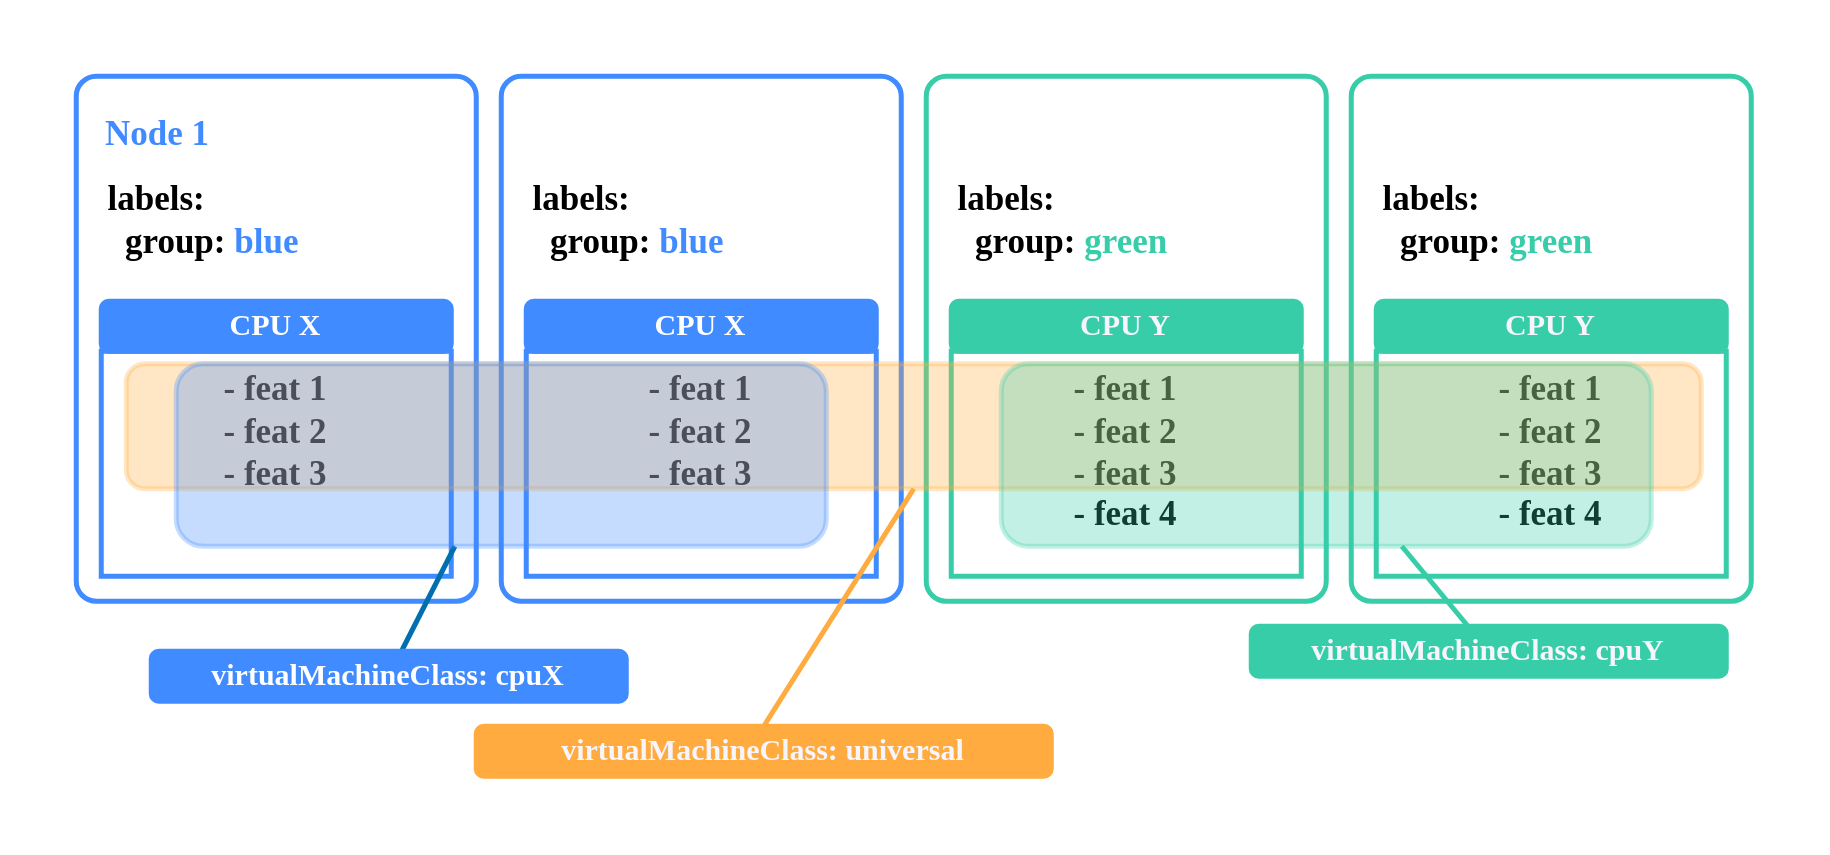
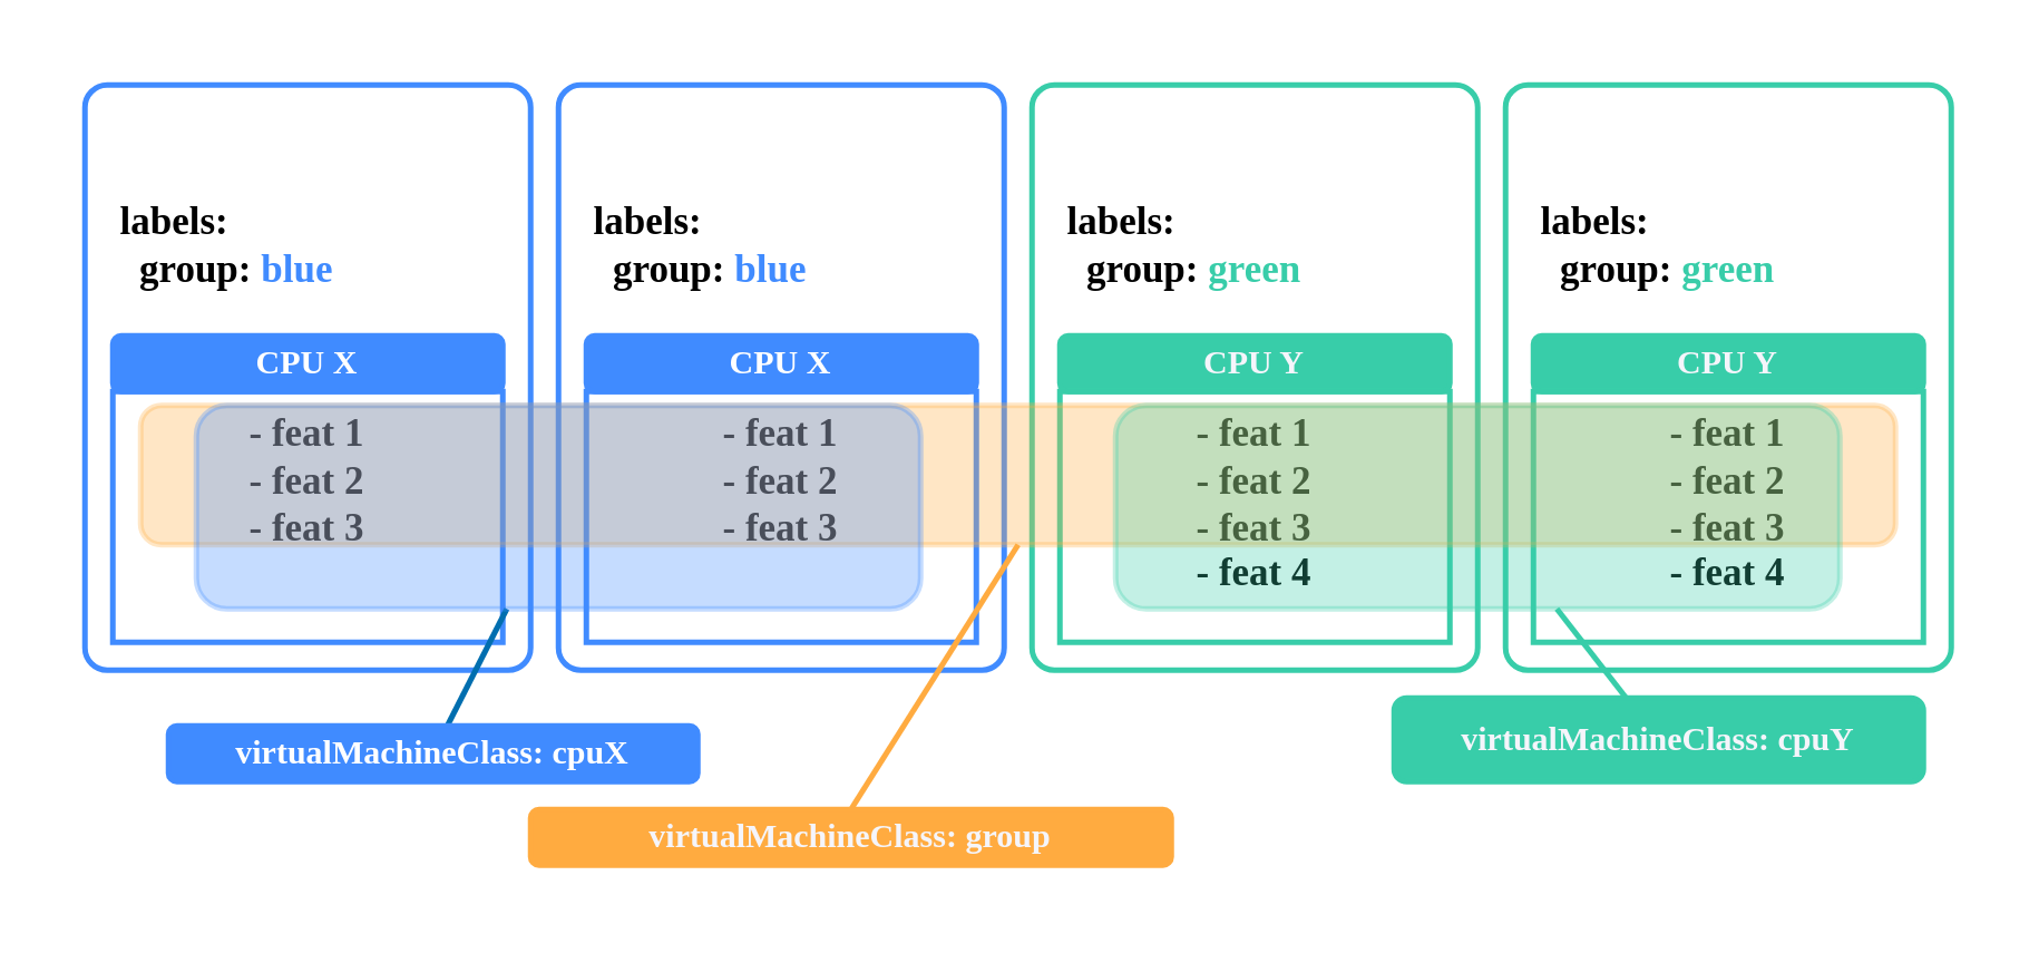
- <mxCell id="4" value="Node 1" style="text;html=1;strokeColor=none;fillColor=none;align=left;verticalAlign=middle;whiteSpace=wrap;rounded=0;fontColor=#408BFF;strokeWidth=2;fontFamily=JetBrains Mono;fontSource=https%3A%2F%2Ffonts.googleapis.com%2Fcss%3Ffamily%3DJetBrains%2BMono;fontSize=14;fontStyle=1;" parent="1" vertex="1"><mxGeometry x="40" y="44" width="60" height="20" as="geometry" /></mxCell>
- <mxCell id="19" value="virtualMachineClass: cpuY" style="text;html=1;strokeColor=#38cda9;fillColor=#38cda9;align=center;verticalAlign=middle;whiteSpace=wrap;rounded=1;fontColor=#f5f5fb;strokeWidth=2;fontFamily=JetBrains Mono;fontSource=https%3A%2F%2Ffonts.googleapis.com%2Fcss%3Ffamily%3DJetBrains%2BMono;fontSize=12;fontStyle=1" parent="1" vertex="1"><mxGeometry x="500" y="250" width="190" height="20" as="geometry" /></mxCell>
+ <mxCell id="19" value="virtualMachineClass: cpuY" style="text;html=1;strokeColor=#38cda9;fillColor=#38cda9;align=center;verticalAlign=middle;whiteSpace=wrap;rounded=1;fontColor=#f5f5fb;strokeWidth=2;fontFamily=JetBrains Mono;fontSource=https%3A%2F%2Ffonts.googleapis.com%2Fcss%3Ffamily%3DJetBrains%2BMono;fontSize=12;fontStyle=1" parent="1" vertex="1"><mxGeometry x="500" y="250" width="190" height="30" as="geometry" /></mxCell>
- <mxCell id="17" value="virtualMachineClass:&amp;nbsp;&lt;span style=&quot;&quot; data-src-align=&quot;0:13&quot; class=&quot;EzKURWReUAB5oZgtQNkl&quot;&gt;universal&lt;/span&gt;" style="text;html=1;fillColor=#ffab40;align=center;verticalAlign=middle;whiteSpace=wrap;rounded=1;fontColor=#f5f5fb;strokeWidth=2;fontFamily=JetBrains Mono;fontSource=https%3A%2F%2Ffonts.googleapis.com%2Fcss%3Ffamily%3DJetBrains%2BMono;fontSize=12;fontStyle=1;strokeColor=#ffab40;" parent="1" vertex="1"><mxGeometry x="190" y="290" width="230" height="20" as="geometry" /></mxCell>
+ <mxCell id="17" value="virtualMachineClass:&amp;nbsp;&lt;span style=&quot;&quot; data-src-align=&quot;0:13&quot; class=&quot;EzKURWReUAB5oZgtQNkl&quot;&gt;group&lt;/span&gt;" style="text;html=1;fillColor=#ffab40;align=center;verticalAlign=middle;whiteSpace=wrap;rounded=1;fontColor=#f5f5fb;strokeWidth=2;fontFamily=JetBrains Mono;fontSource=https%3A%2F%2Ffonts.googleapis.com%2Fcss%3Ffamily%3DJetBrains%2BMono;fontSize=12;fontStyle=1;strokeColor=#ffab40;" parent="1" vertex="1"><mxGeometry x="190" y="290" width="230" height="20" as="geometry" /></mxCell>
